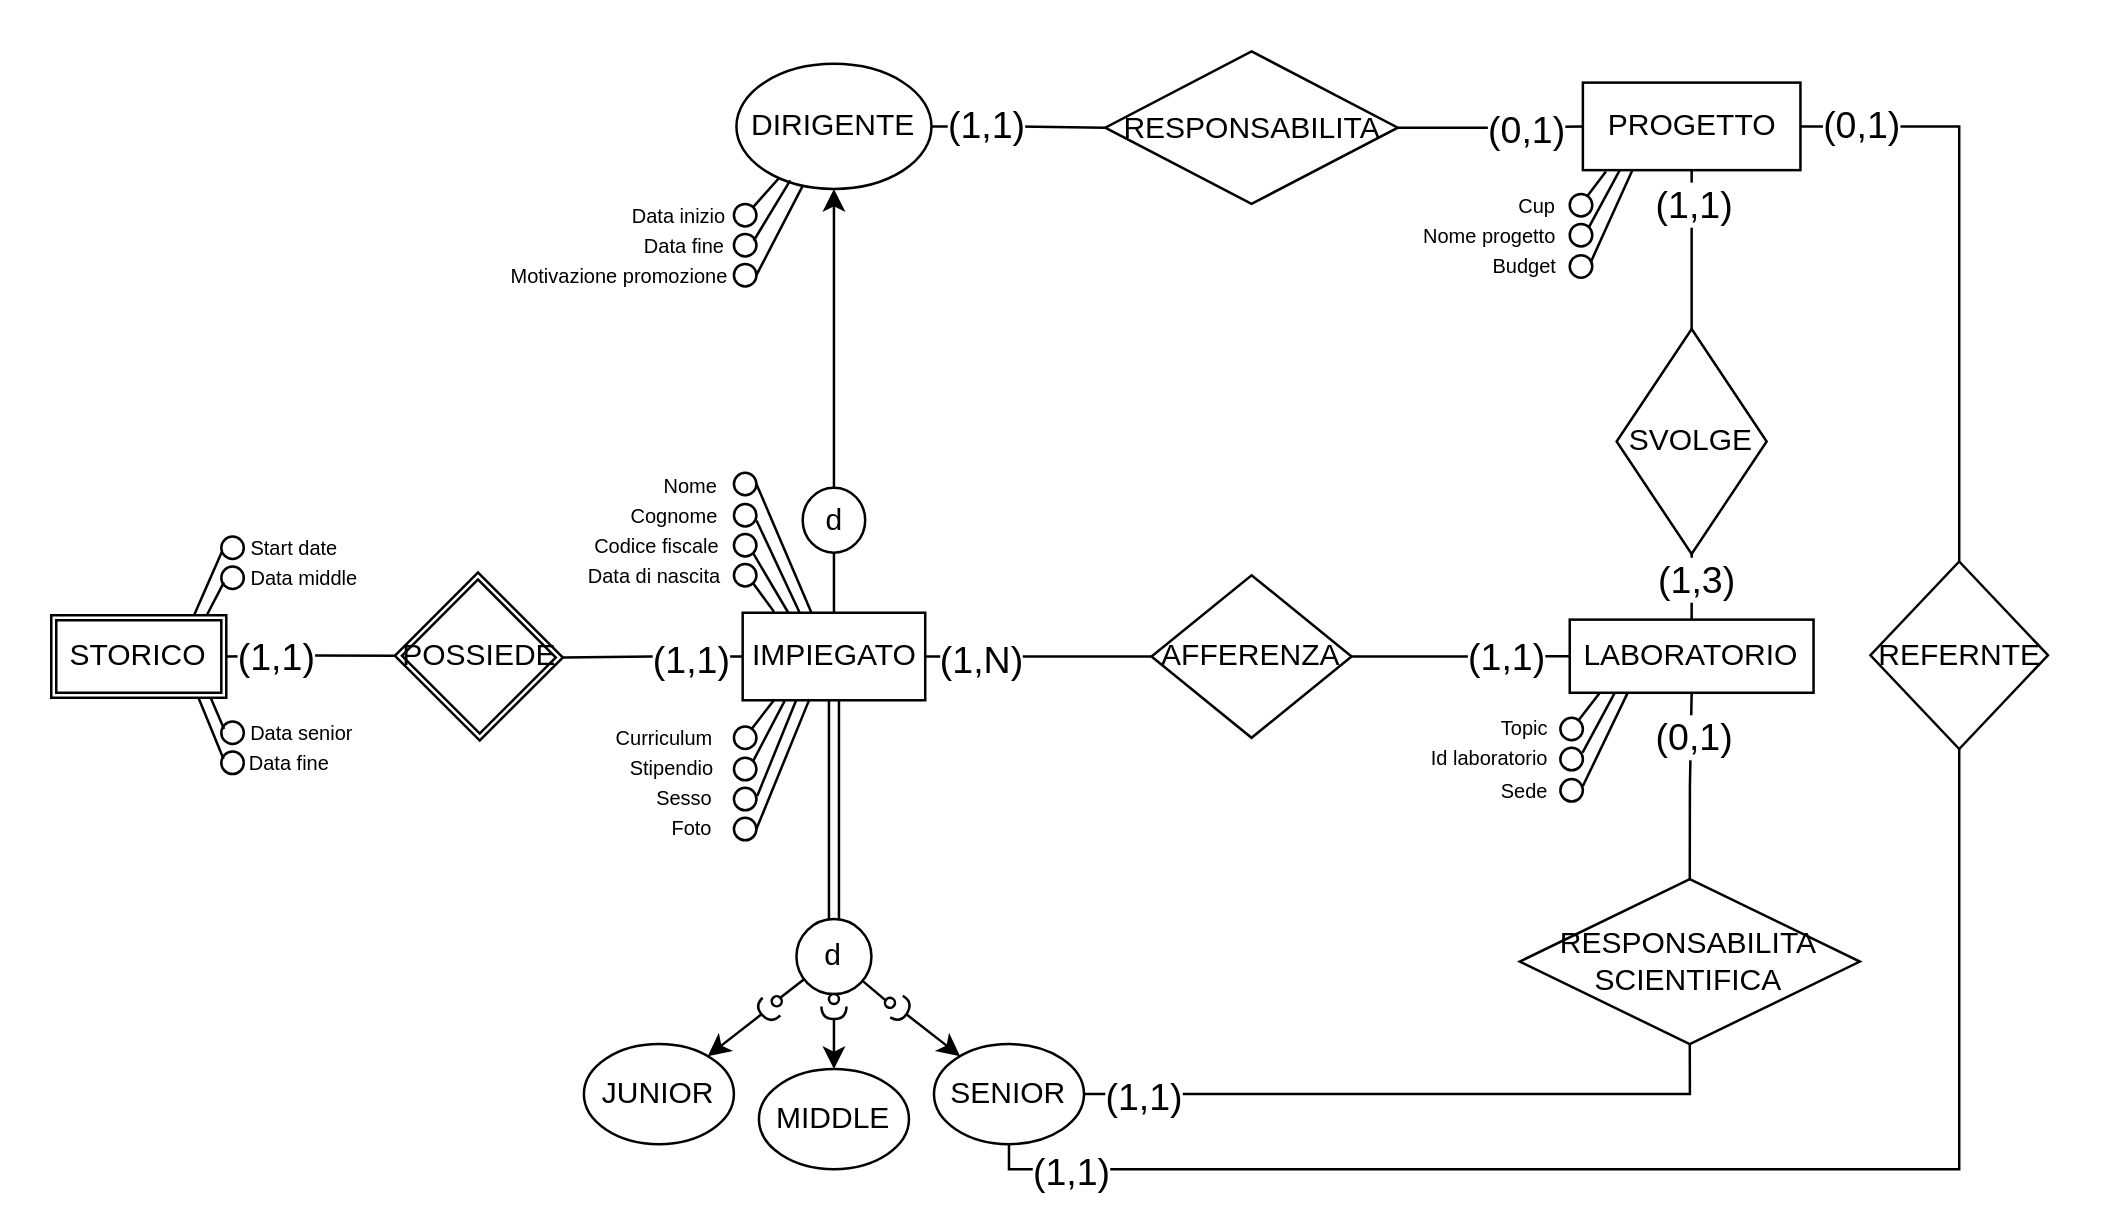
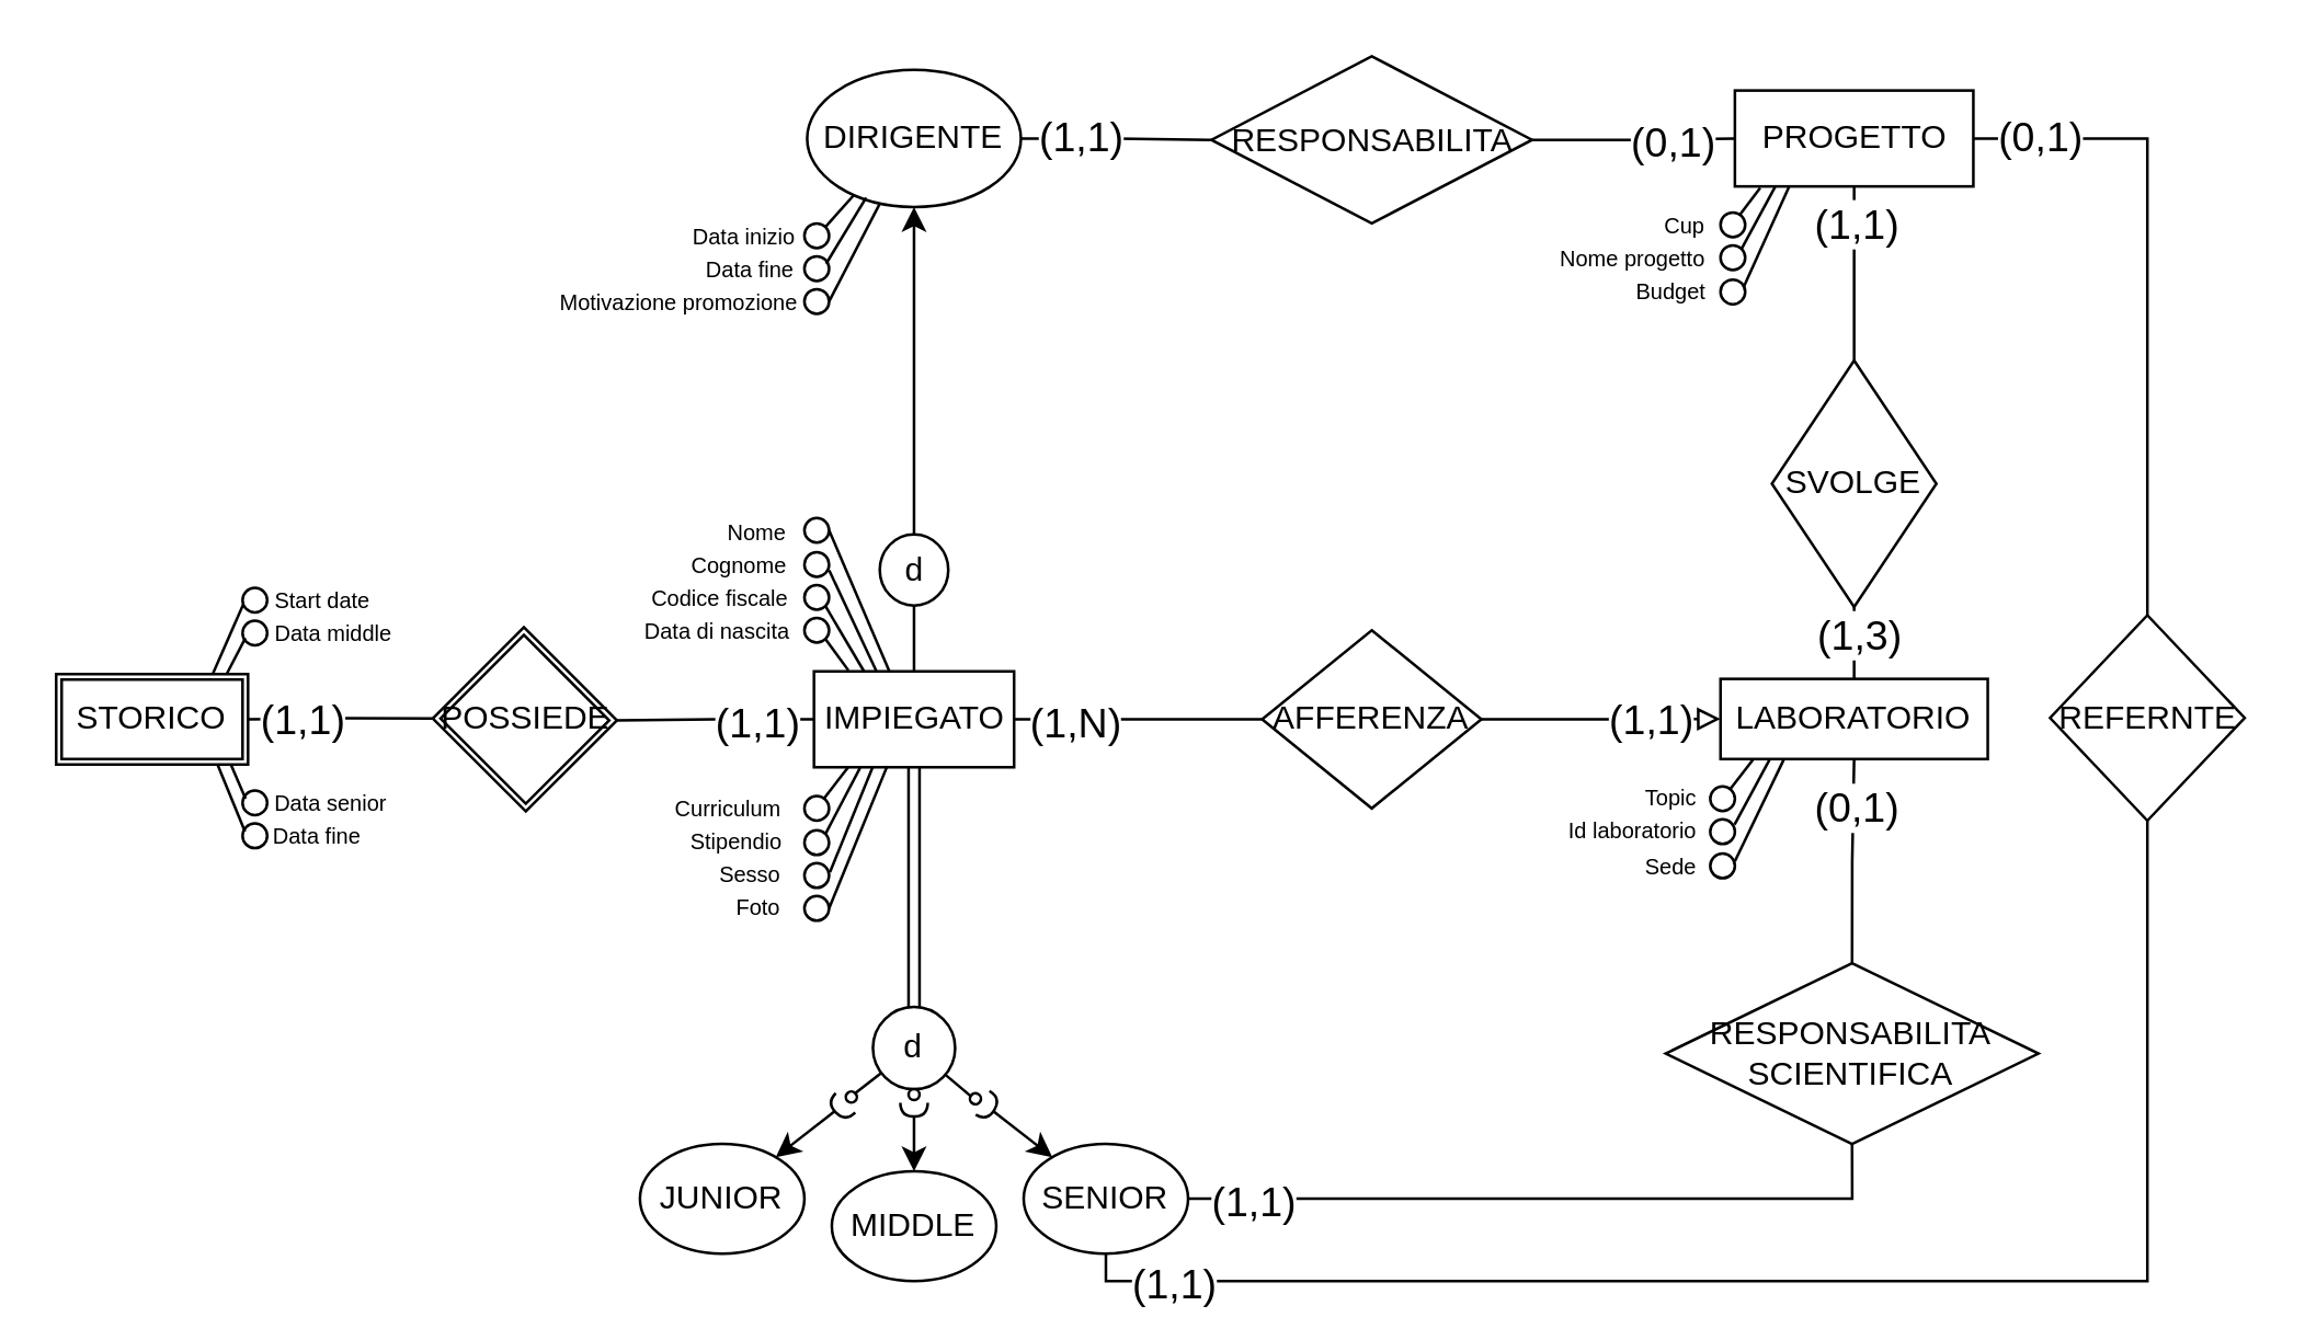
- <mxCell id="17" value="" style="edgeStyle=orthogonalEdgeStyle;rounded=0;orthogonalLoop=1;jettySize=auto;html=1;endArrow=none;endFill=0;entryX=0;entryY=0.5;entryDx=0;entryDy=0;exitX=1;exitY=0.5;exitDx=0;exitDy=0;labelBackgroundColor=none;fontColor=default;" parent="1" source="19" target="50" edge="1"><mxGeometry relative="1" as="geometry"><mxPoint x="672.5" y="261.5" as="targetPoint" /></mxGeometry></mxCell>
+ <mxCell id="17" value="" style="edgeStyle=orthogonalEdgeStyle;rounded=0;orthogonalLoop=1;jettySize=auto;html=1;endArrow=block;endFill=0;entryX=0;entryY=0.5;entryDx=0;entryDy=0;exitX=1;exitY=0.5;exitDx=0;exitDy=0;labelBackgroundColor=none;fontColor=default;" parent="1" source="19" target="50" edge="1"><mxGeometry relative="1" as="geometry"><mxPoint x="672.5" y="261.5" as="targetPoint" /></mxGeometry></mxCell>
